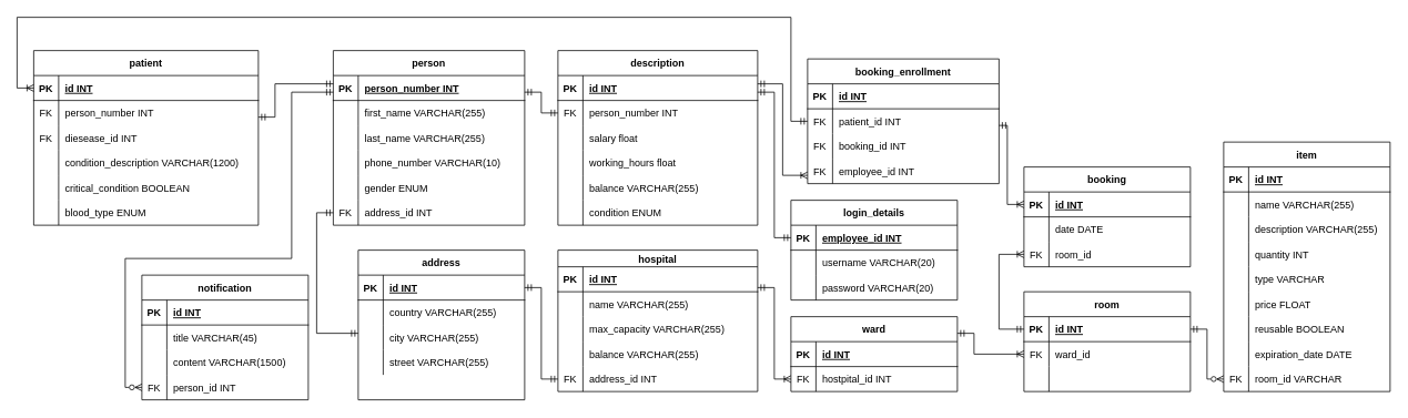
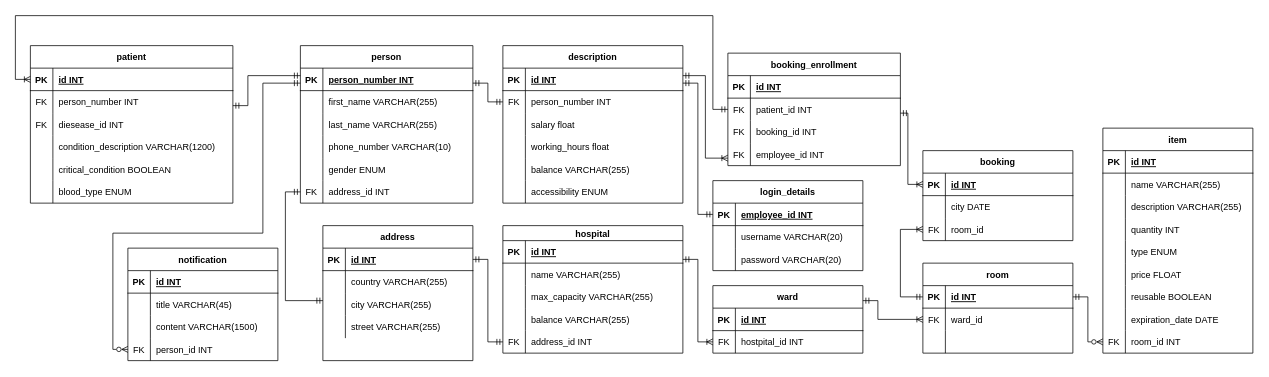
- <mxCell id="59" value="condition ENUM" style="shape=partialRectangle;connectable=0;fillColor=none;top=0;left=0;bottom=0;right=0;align=left;spacingLeft=6;overflow=hidden;" parent="57" vertex="1"><mxGeometry x="30" width="210" height="30" as="geometry"><mxRectangle width="210" height="30" as="alternateBounds" /></mxGeometry></mxCell>
+ <mxCell id="59" value="accessibility ENUM" style="shape=partialRectangle;connectable=0;fillColor=none;top=0;left=0;bottom=0;right=0;align=left;spacingLeft=6;overflow=hidden;" parent="57" vertex="1"><mxGeometry x="30" width="210" height="30" as="geometry"><mxRectangle width="210" height="30" as="alternateBounds" /></mxGeometry></mxCell>
- <mxCell id="159" value="date DATE" style="shape=partialRectangle;connectable=0;fillColor=none;top=0;left=0;bottom=0;right=0;align=left;spacingLeft=6;overflow=hidden;" parent="157" vertex="1"><mxGeometry x="30" width="170" height="30" as="geometry"><mxRectangle width="170" height="30" as="alternateBounds" /></mxGeometry></mxCell>
+ <mxCell id="159" value="city DATE" style="shape=partialRectangle;connectable=0;fillColor=none;top=0;left=0;bottom=0;right=0;align=left;spacingLeft=6;overflow=hidden;" parent="157" vertex="1"><mxGeometry x="30" width="170" height="30" as="geometry"><mxRectangle width="170" height="30" as="alternateBounds" /></mxGeometry></mxCell>
- <mxCell id="139" value="type VARCHAR" style="shape=partialRectangle;connectable=0;fillColor=none;top=0;left=0;bottom=0;right=0;align=left;spacingLeft=6;overflow=hidden;" parent="137" vertex="1"><mxGeometry x="30" width="170" height="30" as="geometry"><mxRectangle width="170" height="30" as="alternateBounds" /></mxGeometry></mxCell>
+ <mxCell id="139" value="type ENUM" style="shape=partialRectangle;connectable=0;fillColor=none;top=0;left=0;bottom=0;right=0;align=left;spacingLeft=6;overflow=hidden;" parent="137" vertex="1"><mxGeometry x="30" width="170" height="30" as="geometry"><mxRectangle width="170" height="30" as="alternateBounds" /></mxGeometry></mxCell>
- <mxCell id="151" value="room_id VARCHAR" style="shape=partialRectangle;connectable=0;fillColor=none;top=0;left=0;bottom=0;right=0;align=left;spacingLeft=6;overflow=hidden;" parent="149" vertex="1"><mxGeometry x="30" width="170" height="30" as="geometry"><mxRectangle width="170" height="30" as="alternateBounds" /></mxGeometry></mxCell>
+ <mxCell id="151" value="room_id INT" style="shape=partialRectangle;connectable=0;fillColor=none;top=0;left=0;bottom=0;right=0;align=left;spacingLeft=6;overflow=hidden;" parent="149" vertex="1"><mxGeometry x="30" width="170" height="30" as="geometry"><mxRectangle width="170" height="30" as="alternateBounds" /></mxGeometry></mxCell>
